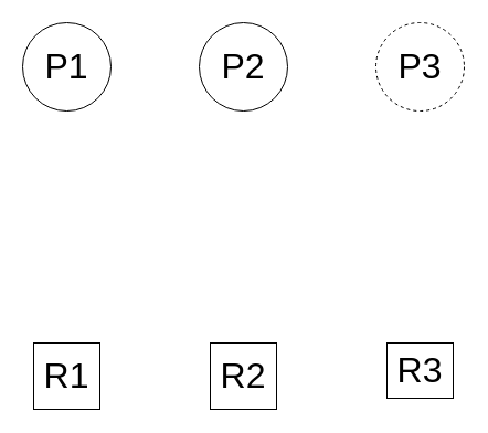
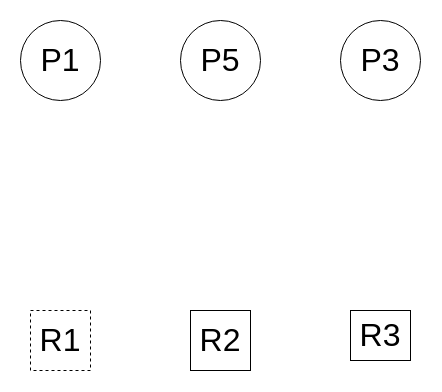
- <mxCell id="3" value="&lt;font style=&quot;font-size: 32px&quot;&gt;P2&lt;/font&gt;" style="ellipse;whiteSpace=wrap;html=1;aspect=fixed;" parent="1" vertex="1"><mxGeometry x="180" y="20" width="80" height="80" as="geometry" /></mxCell>
+ <mxCell id="3" value="&lt;font style=&quot;font-size: 32px&quot;&gt;P5&lt;/font&gt;" style="ellipse;whiteSpace=wrap;html=1;aspect=fixed;" parent="1" vertex="1"><mxGeometry x="180" y="20" width="80" height="80" as="geometry" /></mxCell>
- <mxCell id="4" value="&lt;font style=&quot;font-size: 32px&quot;&gt;P3&lt;/font&gt;" style="ellipse;whiteSpace=wrap;html=1;aspect=fixed;dashed=1;" parent="1" vertex="1"><mxGeometry x="340" y="20" width="80" height="80" as="geometry" /></mxCell>
+ <mxCell id="4" value="&lt;font style=&quot;font-size: 32px&quot;&gt;P3&lt;/font&gt;" style="ellipse;whiteSpace=wrap;html=1;aspect=fixed;" parent="1" vertex="1"><mxGeometry x="340" y="20" width="80" height="80" as="geometry" /></mxCell>
- <mxCell id="5" value="R1" style="whiteSpace=wrap;html=1;aspect=fixed;fontSize=32;" parent="1" vertex="1"><mxGeometry x="30" y="310" width="60" height="60" as="geometry" /></mxCell>
+ <mxCell id="5" value="R1" style="whiteSpace=wrap;html=1;aspect=fixed;fontSize=32;dashed=1;" parent="1" vertex="1"><mxGeometry x="30" y="310" width="60" height="60" as="geometry" /></mxCell>
